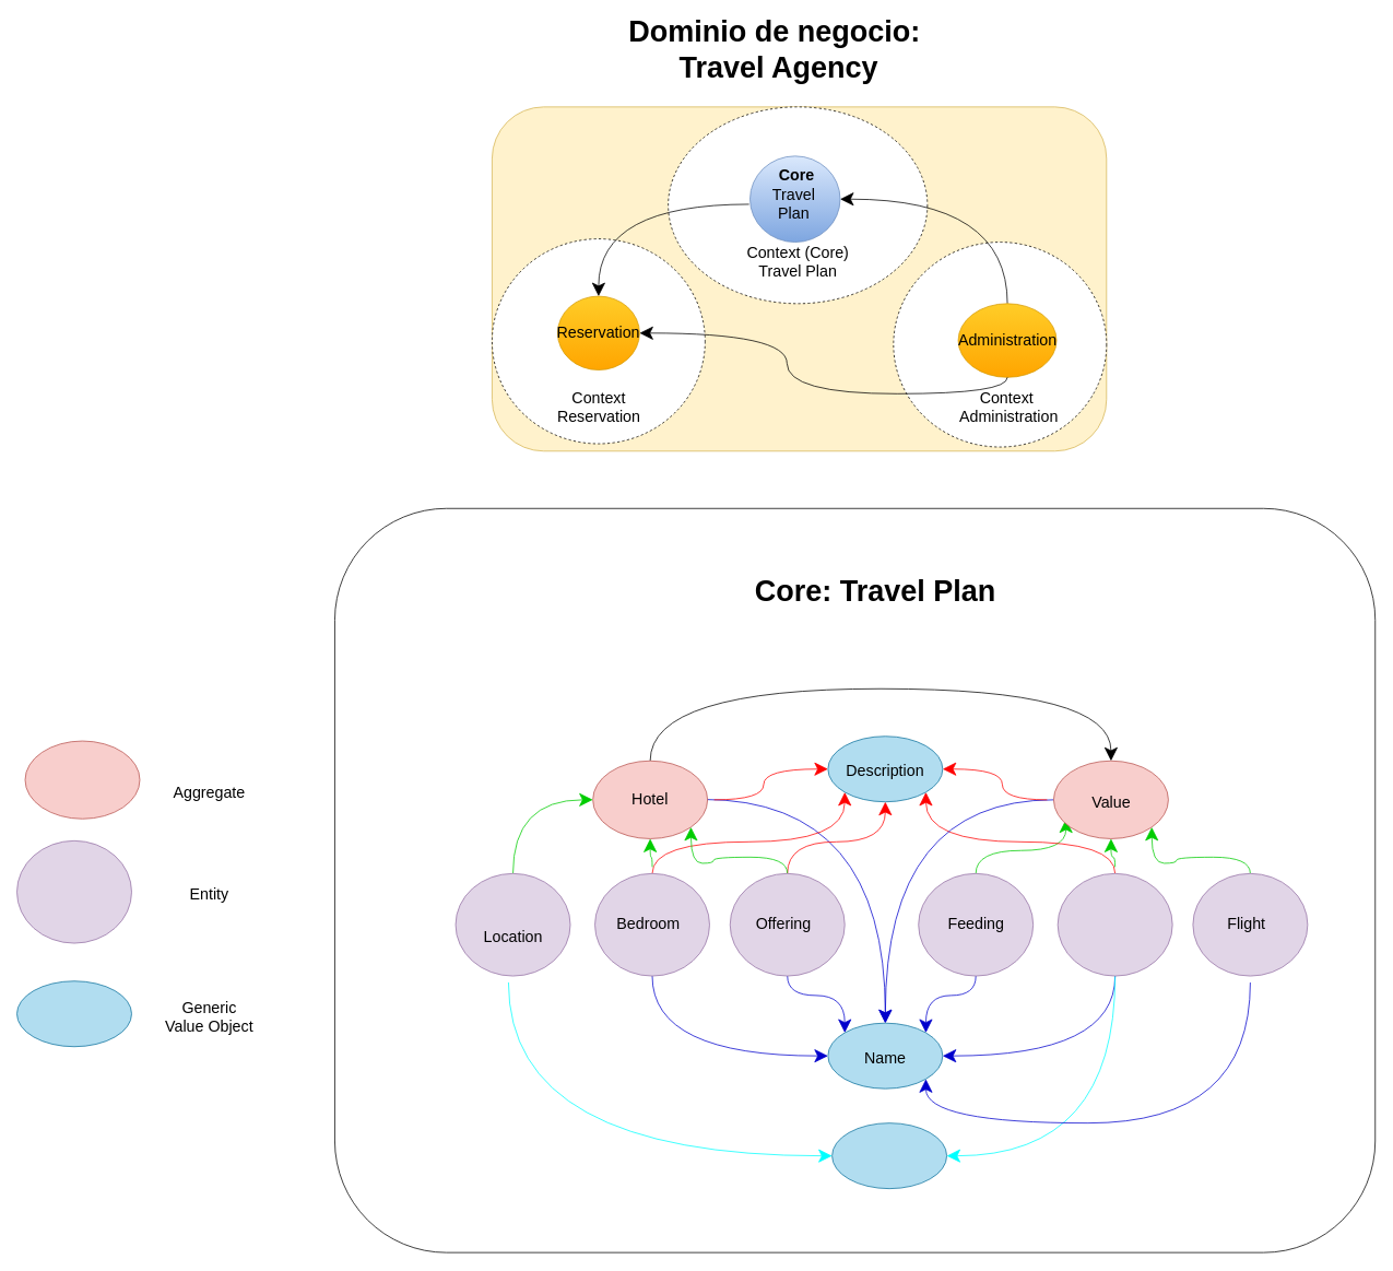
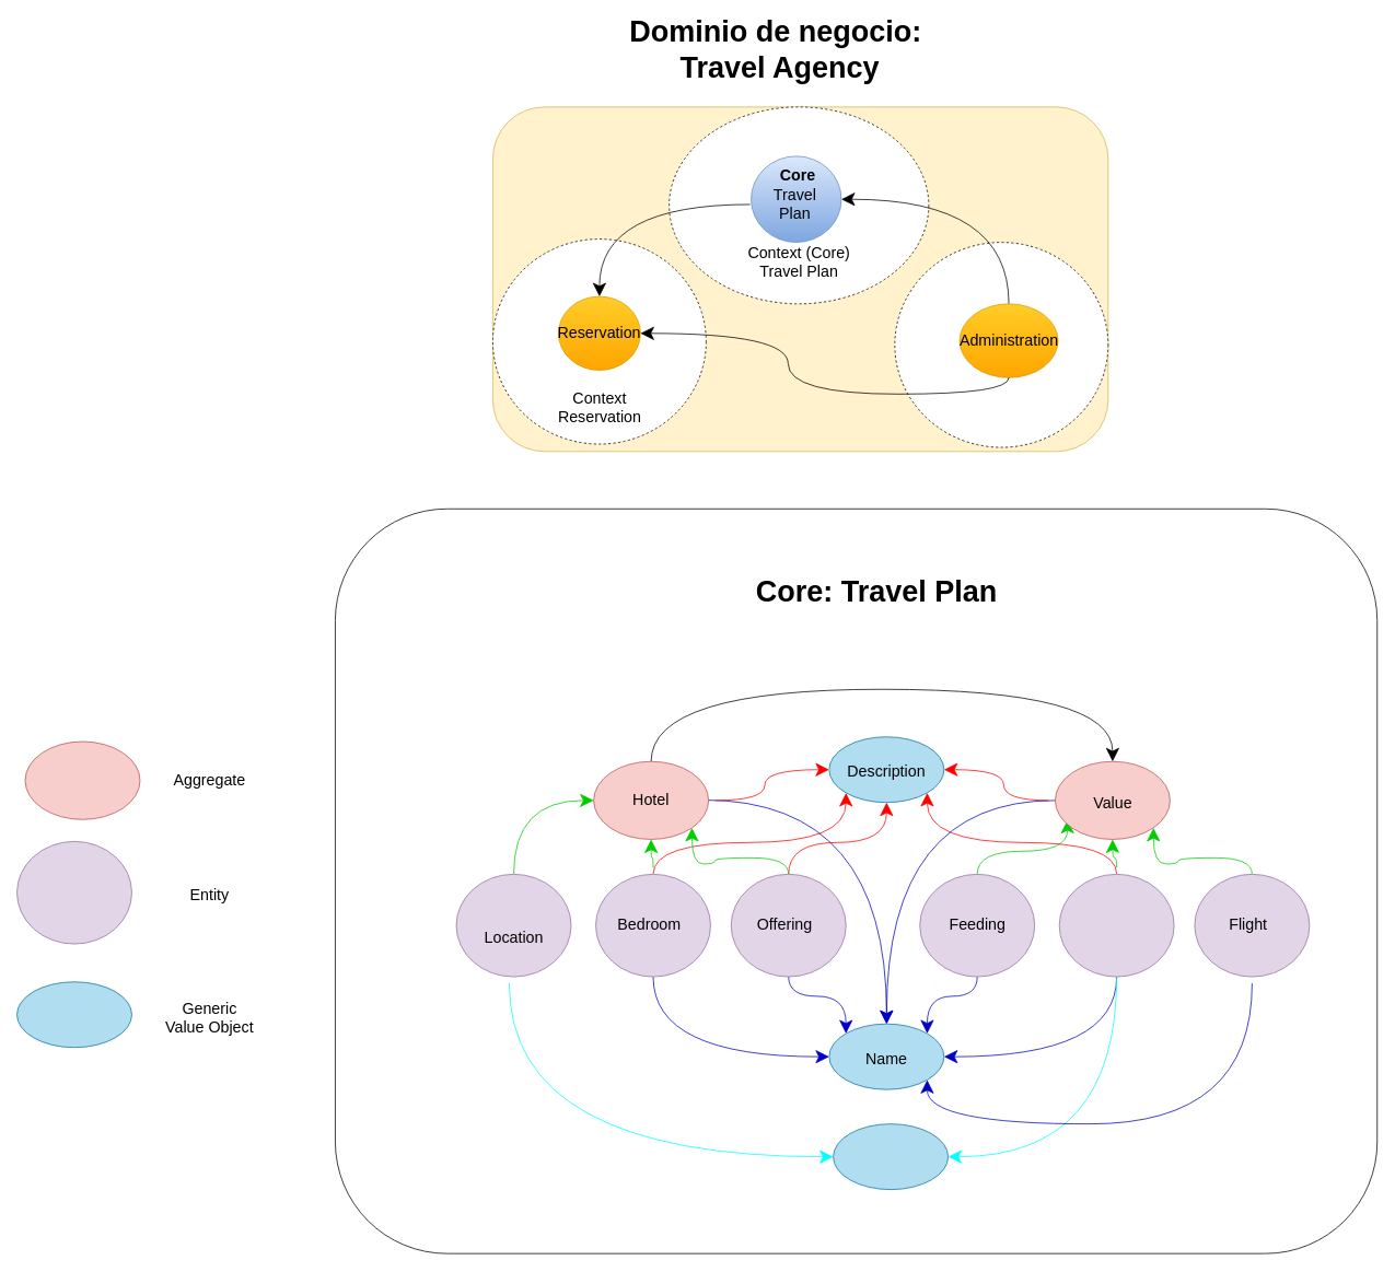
- <mxCell id="38" value="Context&amp;nbsp;&lt;br&gt;Administration" style="text;html=1;strokeColor=none;fillColor=none;align=center;verticalAlign=middle;whiteSpace=wrap;rounded=0;fontFamily=Helvetica;fontSize=19;" parent="1" vertex="1"><mxGeometry x="1142" y="487" width="178" height="20" as="geometry" /></mxCell>
- <mxCell id="26" value="Aggregate" style="text;html=1;strokeColor=none;fillColor=none;align=center;verticalAlign=middle;whiteSpace=wrap;rounded=0;fontFamily=Helvetica;fontSize=19;" parent="1" vertex="1"><mxGeometry x="200" y="952.75" width="110" height="27.5" as="geometry" /></mxCell>
+ <mxCell id="26" value="Aggregate" style="text;html=1;strokeColor=none;fillColor=none;align=center;verticalAlign=middle;whiteSpace=wrap;rounded=0;fontFamily=Helvetica;fontSize=19;" parent="1" vertex="1"><mxGeometry x="200" y="937.75" width="110" height="27.5" as="geometry" /></mxCell>
